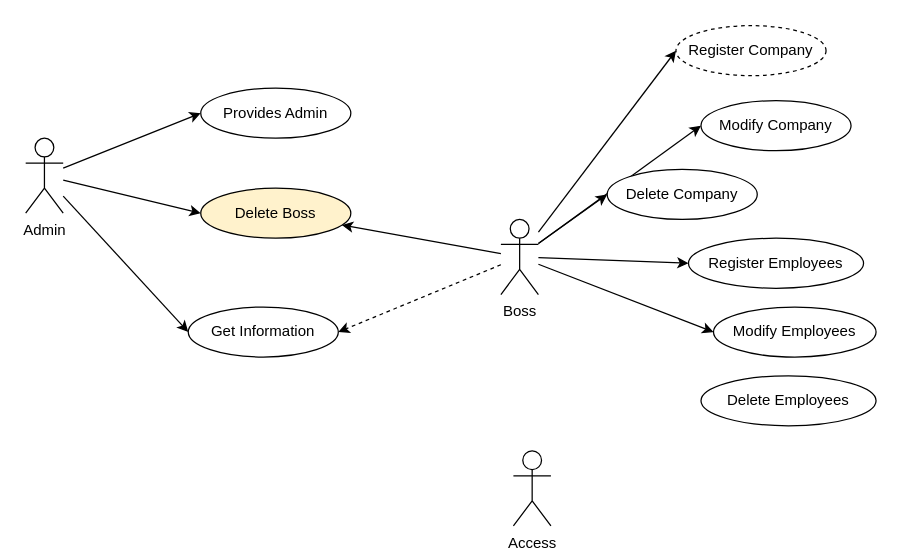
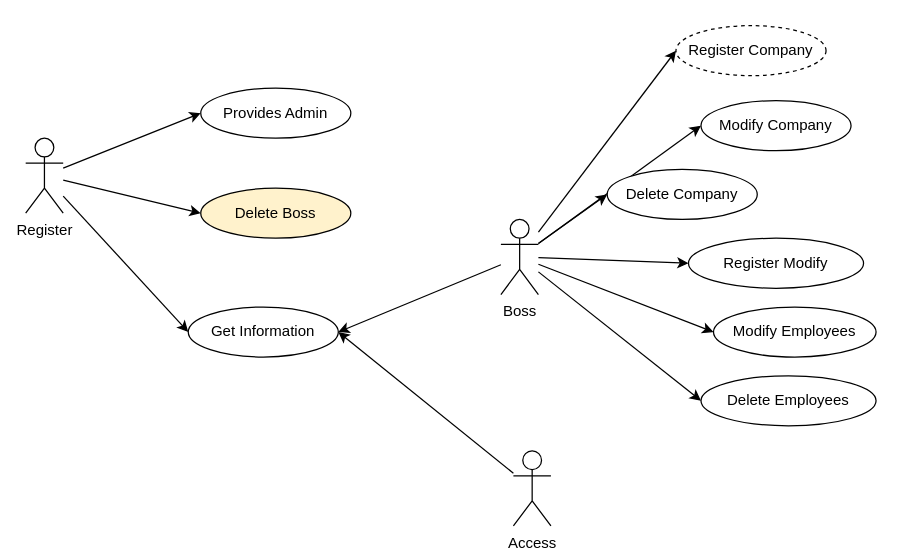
- <mxCell id="5" value="Admin" style="shape=umlActor;verticalLabelPosition=bottom;verticalAlign=top;html=1;" parent="1" vertex="1"><mxGeometry x="20" y="110" width="30" height="60" as="geometry" /></mxCell>
+ <mxCell id="5" value="Register" style="shape=umlActor;verticalLabelPosition=bottom;verticalAlign=top;html=1;" parent="1" vertex="1"><mxGeometry x="20" y="110" width="30" height="60" as="geometry" /></mxCell>
- <mxCell id="12" style="edgeStyle=none;html=1;" parent="1" source="16" target="19" edge="1"><mxGeometry relative="1" as="geometry" /></mxCell>
+ <mxCell id="12" style="edgeStyle=none;html=1;entryX=0;entryY=0.5;entryDx=0;entryDy=0;" parent="1" source="16" target="24" edge="1"><mxGeometry relative="1" as="geometry" /></mxCell>
- <mxCell id="20" value="Register Employees" style="ellipse;whiteSpace=wrap;html=1;" parent="1" vertex="1"><mxGeometry x="550" y="190" width="140" height="40" as="geometry" /></mxCell>
+ <mxCell id="20" value="Register Modify" style="ellipse;whiteSpace=wrap;html=1;" parent="1" vertex="1"><mxGeometry x="550" y="190" width="140" height="40" as="geometry" /></mxCell>
- <mxCell id="9" style="edgeStyle=none;html=1;entryX=1;entryY=0.5;entryDx=0;entryDy=0;dashed=1;" parent="1" source="16" target="18" edge="1"><mxGeometry relative="1" as="geometry" /></mxCell>
+ <mxCell id="9" style="edgeStyle=none;html=1;entryX=1;entryY=0.5;entryDx=0;entryDy=0;" parent="1" source="16" target="18" edge="1"><mxGeometry relative="1" as="geometry" /></mxCell>
+ <mxCell id="6" style="edgeStyle=none;html=1;entryX=1;entryY=0.5;entryDx=0;entryDy=0;" parent="1" source="7" target="18" edge="1"><mxGeometry relative="1" as="geometry" /></mxCell>
